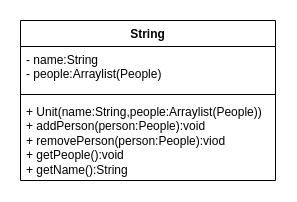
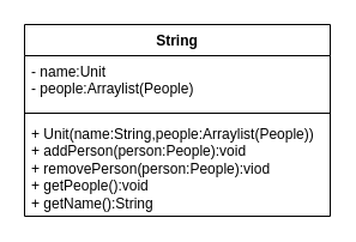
- <mxCell id="3" value="- name:String&lt;br&gt;- people:Arraylist(People)" style="text;strokeColor=none;fillColor=none;align=left;verticalAlign=top;spacingLeft=4;spacingRight=4;overflow=hidden;rotatable=0;points=[[0,0.5],[1,0.5]];portConstraint=eastwest;whiteSpace=wrap;html=1;" vertex="1" parent="2"><mxGeometry y="26" width="255" height="44" as="geometry" /></mxCell>
+ <mxCell id="3" value="- name:Unit&lt;br&gt;- people:Arraylist(People)" style="text;strokeColor=none;fillColor=none;align=left;verticalAlign=top;spacingLeft=4;spacingRight=4;overflow=hidden;rotatable=0;points=[[0,0.5],[1,0.5]];portConstraint=eastwest;whiteSpace=wrap;html=1;" vertex="1" parent="2"><mxGeometry y="26" width="255" height="44" as="geometry" /></mxCell>
